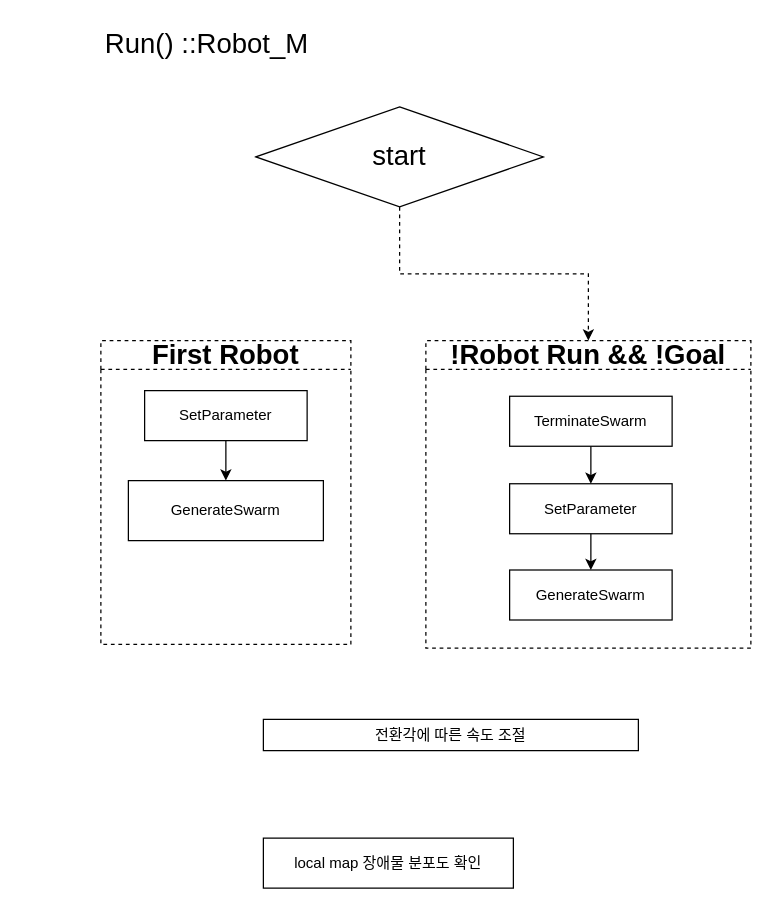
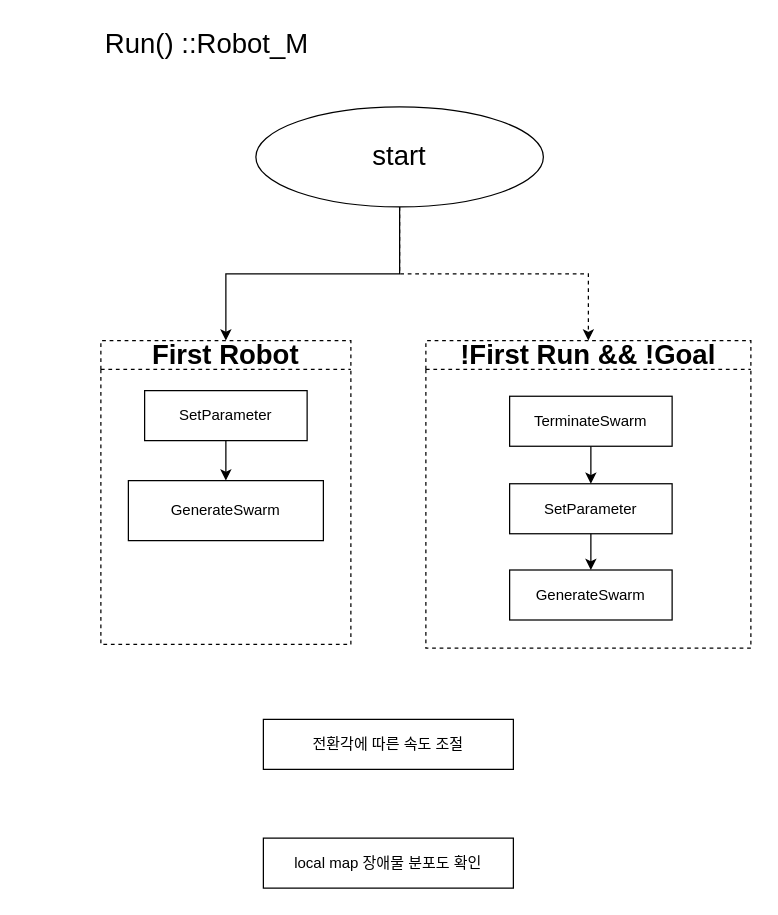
- <mxCell id="15" value="start" style="rhombus;whiteSpace=wrap;html=1;fontSize=22;" vertex="1" parent="1"><mxGeometry x="204" y="85" width="230" height="80" as="geometry" /></mxCell>
+ <mxCell id="15" value="start" style="ellipse;whiteSpace=wrap;html=1;fontSize=22;" vertex="1" parent="1"><mxGeometry x="204" y="85" width="230" height="80" as="geometry" /></mxCell>
+ <mxCell id="13" style="edgeStyle=orthogonalEdgeStyle;rounded=0;orthogonalLoop=1;jettySize=auto;html=1;exitX=0.5;exitY=1;exitDx=0;exitDy=0;fontSize=22;" edge="1" parent="1" source="15" target="3"><mxGeometry relative="1" as="geometry" /></mxCell>
- <mxCell id="7" value="!Robot Run &amp;amp;&amp;amp; !Goal" style="swimlane;whiteSpace=wrap;html=1;fontSize=22;dashed=1;" vertex="1" parent="1"><mxGeometry x="340" y="272" width="260" height="246" as="geometry" /></mxCell>
+ <mxCell id="7" value="!First Run &amp;amp;&amp;amp; !Goal" style="swimlane;whiteSpace=wrap;html=1;fontSize=22;dashed=1;" vertex="1" parent="1"><mxGeometry x="340" y="272" width="260" height="246" as="geometry" /></mxCell>
- <mxCell id="16" value="전환각에 따른 속도 조절" style="rounded=0;whiteSpace=wrap;html=1;" vertex="1" parent="1"><mxGeometry x="210" y="575" width="300" height="25" as="geometry" /></mxCell>
+ <mxCell id="16" value="전환각에 따른 속도 조절" style="rounded=0;whiteSpace=wrap;html=1;" vertex="1" parent="1"><mxGeometry x="210" y="575" width="200" height="40" as="geometry" /></mxCell>
